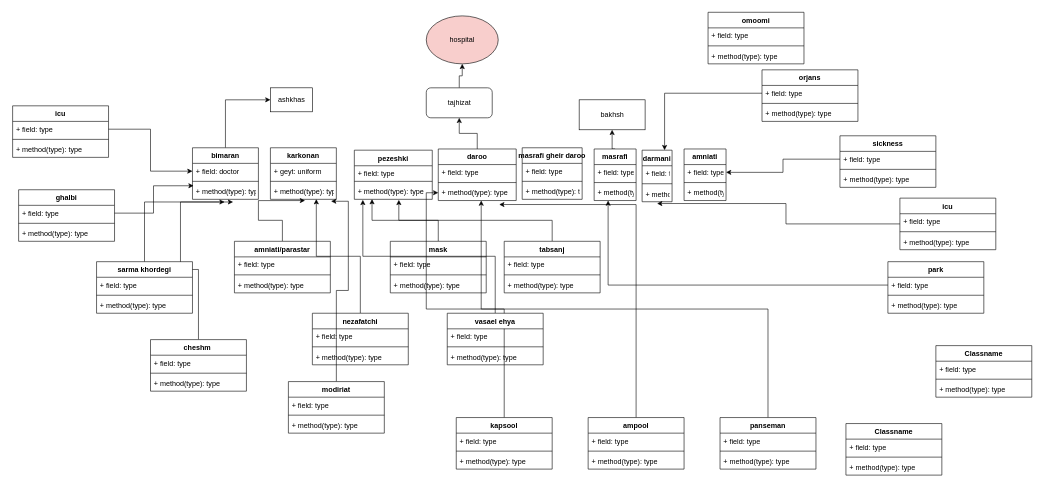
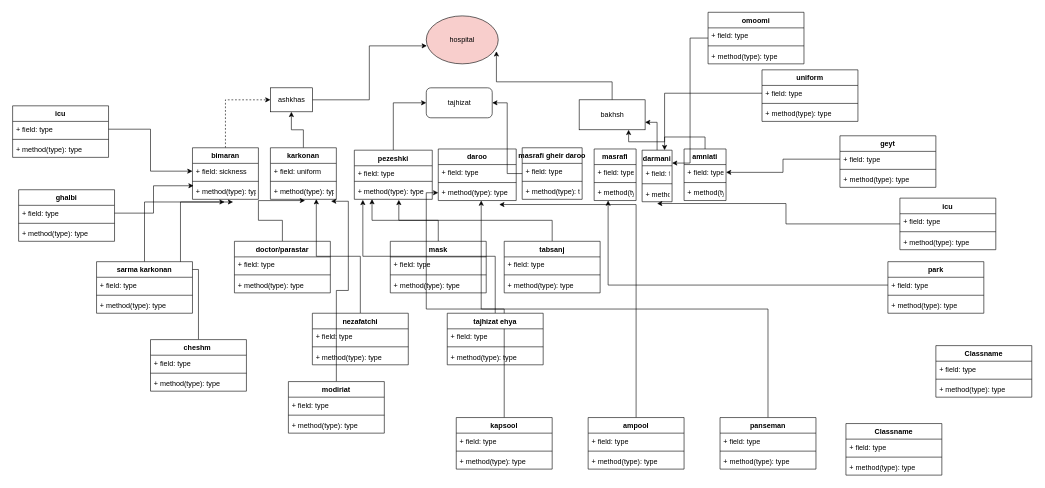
+ <mxCell id="3" style="edgeStyle=orthogonalEdgeStyle;rounded=0;orthogonalLoop=1;jettySize=auto;html=1;entryX=0.008;entryY=0.625;entryDx=0;entryDy=0;entryPerimeter=0;" edge="1" parent="1" source="4" target="2"><mxGeometry relative="1" as="geometry"><mxPoint x="530" y="46" as="targetPoint" /></mxGeometry></mxCell>
+ <mxCell id="7" style="edgeStyle=orthogonalEdgeStyle;rounded=0;orthogonalLoop=1;jettySize=auto;html=1;exitX=0.5;exitY=0;exitDx=0;exitDy=0;entryX=0.975;entryY=0.738;entryDx=0;entryDy=0;entryPerimeter=0;" edge="1" parent="1" source="8" target="2"><mxGeometry relative="1" as="geometry" /></mxCell>
- <mxCell id="5" style="edgeStyle=orthogonalEdgeStyle;rounded=0;orthogonalLoop=1;jettySize=auto;html=1;exitX=0.5;exitY=0;exitDx=0;exitDy=0;" edge="1" parent="1" source="6" target="2"><mxGeometry relative="1" as="geometry" /></mxCell>
- <mxCell id="130" value="orjans" style="swimlane;fontStyle=1;align=center;verticalAlign=top;childLayout=stackLayout;horizontal=1;startSize=26;horizontalStack=0;resizeParent=1;resizeParentMax=0;resizeLast=0;collapsible=1;marginBottom=0;" vertex="1" parent="1"><mxGeometry x="1270" y="116" width="160" height="86" as="geometry" /></mxCell>
+ <mxCell id="130" value="uniform" style="swimlane;fontStyle=1;align=center;verticalAlign=top;childLayout=stackLayout;horizontal=1;startSize=26;horizontalStack=0;resizeParent=1;resizeParentMax=0;resizeLast=0;collapsible=1;marginBottom=0;" vertex="1" parent="1"><mxGeometry x="1270" y="116" width="160" height="86" as="geometry" /></mxCell>
+ <mxCell id="24" style="edgeStyle=orthogonalEdgeStyle;rounded=0;orthogonalLoop=1;jettySize=auto;html=1;exitX=0.5;exitY=0;exitDx=0;exitDy=0;entryX=0;entryY=0.5;entryDx=0;entryDy=0;" edge="1" parent="1" source="25" target="6"><mxGeometry relative="1" as="geometry" /></mxCell>
- <mxCell id="9" style="edgeStyle=orthogonalEdgeStyle;rounded=0;orthogonalLoop=1;jettySize=auto;html=1;exitX=0.5;exitY=0;exitDx=0;exitDy=0;entryX=0;entryY=0.5;entryDx=0;entryDy=0;" edge="1" parent="1" source="10" target="4"><mxGeometry relative="1" as="geometry" /></mxCell>
+ <mxCell id="9" style="edgeStyle=orthogonalEdgeStyle;rounded=0;orthogonalLoop=1;jettySize=auto;html=1;exitX=0.5;exitY=0;exitDx=0;exitDy=0;entryX=0;entryY=0.5;entryDx=0;entryDy=0;dashed=1;" edge="1" parent="1" source="10" target="4"><mxGeometry relative="1" as="geometry" /></mxCell>
+ <mxCell id="39" style="edgeStyle=orthogonalEdgeStyle;rounded=0;orthogonalLoop=1;jettySize=auto;html=1;exitX=0.5;exitY=0;exitDx=0;exitDy=0;entryX=1;entryY=0.75;entryDx=0;entryDy=0;" edge="1" parent="1" source="40" target="8"><mxGeometry relative="1" as="geometry" /></mxCell>
- <mxCell id="19" style="edgeStyle=orthogonalEdgeStyle;rounded=0;orthogonalLoop=1;jettySize=auto;html=1;exitX=0.5;exitY=0;exitDx=0;exitDy=0;entryX=0.5;entryY=1;entryDx=0;entryDy=0;" edge="1" parent="1" source="20" target="6"><mxGeometry relative="1" as="geometry" /></mxCell>
- <mxCell id="34" style="edgeStyle=orthogonalEdgeStyle;rounded=0;orthogonalLoop=1;jettySize=auto;html=1;exitX=0.5;exitY=0;exitDx=0;exitDy=0;entryX=0.5;entryY=1;entryDx=0;entryDy=0;" edge="1" parent="1" source="35" target="8"><mxGeometry relative="1" as="geometry" /></mxCell>
+ <mxCell id="134" style="edgeStyle=orthogonalEdgeStyle;rounded=0;orthogonalLoop=1;jettySize=auto;html=1;entryX=1;entryY=0.25;entryDx=0;entryDy=0;" edge="1" parent="1" source="135" target="40"><mxGeometry relative="1" as="geometry" /></mxCell>
+ <mxCell id="14" style="edgeStyle=orthogonalEdgeStyle;rounded=0;orthogonalLoop=1;jettySize=auto;html=1;exitX=0.5;exitY=0;exitDx=0;exitDy=0;entryX=0.5;entryY=1;entryDx=0;entryDy=0;" edge="1" parent="1" source="15" target="4"><mxGeometry relative="1" as="geometry" /></mxCell>
+ <mxCell id="44" style="edgeStyle=orthogonalEdgeStyle;rounded=0;orthogonalLoop=1;jettySize=auto;html=1;exitX=0.5;exitY=0;exitDx=0;exitDy=0;entryX=0.75;entryY=1;entryDx=0;entryDy=0;" edge="1" parent="1" source="45" target="8"><mxGeometry relative="1" as="geometry" /></mxCell>
- <mxCell id="99" value="sickness" style="swimlane;fontStyle=1;align=center;verticalAlign=top;childLayout=stackLayout;horizontal=1;startSize=26;horizontalStack=0;resizeParent=1;resizeParentMax=0;resizeLast=0;collapsible=1;marginBottom=0;" vertex="1" parent="1"><mxGeometry x="1400" y="226" width="160" height="86" as="geometry" /></mxCell>
+ <mxCell id="99" value="geyt" style="swimlane;fontStyle=1;align=center;verticalAlign=top;childLayout=stackLayout;horizontal=1;startSize=26;horizontalStack=0;resizeParent=1;resizeParentMax=0;resizeLast=0;collapsible=1;marginBottom=0;" vertex="1" parent="1"><mxGeometry x="1400" y="226" width="160" height="86" as="geometry" /></mxCell>
- <mxCell id="11" value="+ field: doctor" style="text;strokeColor=none;fillColor=none;align=left;verticalAlign=top;spacingLeft=4;spacingRight=4;overflow=hidden;rotatable=0;points=[[0,0.5],[1,0.5]];portConstraint=eastwest;" vertex="1" parent="10"><mxGeometry y="26" width="110" height="26" as="geometry" /></mxCell>
+ <mxCell id="11" value="+ field: sickness" style="text;strokeColor=none;fillColor=none;align=left;verticalAlign=top;spacingLeft=4;spacingRight=4;overflow=hidden;rotatable=0;points=[[0,0.5],[1,0.5]];portConstraint=eastwest;" vertex="1" parent="10"><mxGeometry y="26" width="110" height="26" as="geometry" /></mxCell>
- <mxCell id="16" value="+ geyt: uniform" style="text;strokeColor=none;fillColor=none;align=left;verticalAlign=top;spacingLeft=4;spacingRight=4;overflow=hidden;rotatable=0;points=[[0,0.5],[1,0.5]];portConstraint=eastwest;" vertex="1" parent="15"><mxGeometry y="26" width="110" height="26" as="geometry" /></mxCell>
+ <mxCell id="16" value="+ field: uniform" style="text;strokeColor=none;fillColor=none;align=left;verticalAlign=top;spacingLeft=4;spacingRight=4;overflow=hidden;rotatable=0;points=[[0,0.5],[1,0.5]];portConstraint=eastwest;" vertex="1" parent="15"><mxGeometry y="26" width="110" height="26" as="geometry" /></mxCell>
+ <mxCell id="29" style="edgeStyle=orthogonalEdgeStyle;rounded=0;orthogonalLoop=1;jettySize=auto;html=1;entryX=1;entryY=0.5;entryDx=0;entryDy=0;" edge="1" parent="1" source="30" target="6"><mxGeometry relative="1" as="geometry" /></mxCell>
- <mxCell id="63" value="amniati/parastar" style="swimlane;fontStyle=1;align=center;verticalAlign=top;childLayout=stackLayout;horizontal=1;startSize=26;horizontalStack=0;resizeParent=1;resizeParentMax=0;resizeLast=0;collapsible=1;marginBottom=0;" vertex="1" parent="1"><mxGeometry x="390" y="402" width="160" height="86" as="geometry" /></mxCell>
+ <mxCell id="63" value="doctor/parastar" style="swimlane;fontStyle=1;align=center;verticalAlign=top;childLayout=stackLayout;horizontal=1;startSize=26;horizontalStack=0;resizeParent=1;resizeParentMax=0;resizeLast=0;collapsible=1;marginBottom=0;" vertex="1" parent="1"><mxGeometry x="390" y="402" width="160" height="86" as="geometry" /></mxCell>
- <mxCell id="73" value="sarma khordegi" style="swimlane;fontStyle=1;align=center;verticalAlign=top;childLayout=stackLayout;horizontal=1;startSize=26;horizontalStack=0;resizeParent=1;resizeParentMax=0;resizeLast=0;collapsible=1;marginBottom=0;" vertex="1" parent="1"><mxGeometry x="160" y="436" width="160" height="86" as="geometry" /></mxCell>
+ <mxCell id="73" value="sarma karkonan" style="swimlane;fontStyle=1;align=center;verticalAlign=top;childLayout=stackLayout;horizontal=1;startSize=26;horizontalStack=0;resizeParent=1;resizeParentMax=0;resizeLast=0;collapsible=1;marginBottom=0;" vertex="1" parent="1"><mxGeometry x="160" y="436" width="160" height="86" as="geometry" /></mxCell>
- <mxCell id="140" value="vasael ehya" style="swimlane;fontStyle=1;align=center;verticalAlign=top;childLayout=stackLayout;horizontal=1;startSize=26;horizontalStack=0;resizeParent=1;resizeParentMax=0;resizeLast=0;collapsible=1;marginBottom=0;" vertex="1" parent="1"><mxGeometry x="745" y="522" width="160" height="86" as="geometry" /></mxCell>
+ <mxCell id="140" value="tajhizat ehya" style="swimlane;fontStyle=1;align=center;verticalAlign=top;childLayout=stackLayout;horizontal=1;startSize=26;horizontalStack=0;resizeParent=1;resizeParentMax=0;resizeLast=0;collapsible=1;marginBottom=0;" vertex="1" parent="1"><mxGeometry x="745" y="522" width="160" height="86" as="geometry" /></mxCell>
